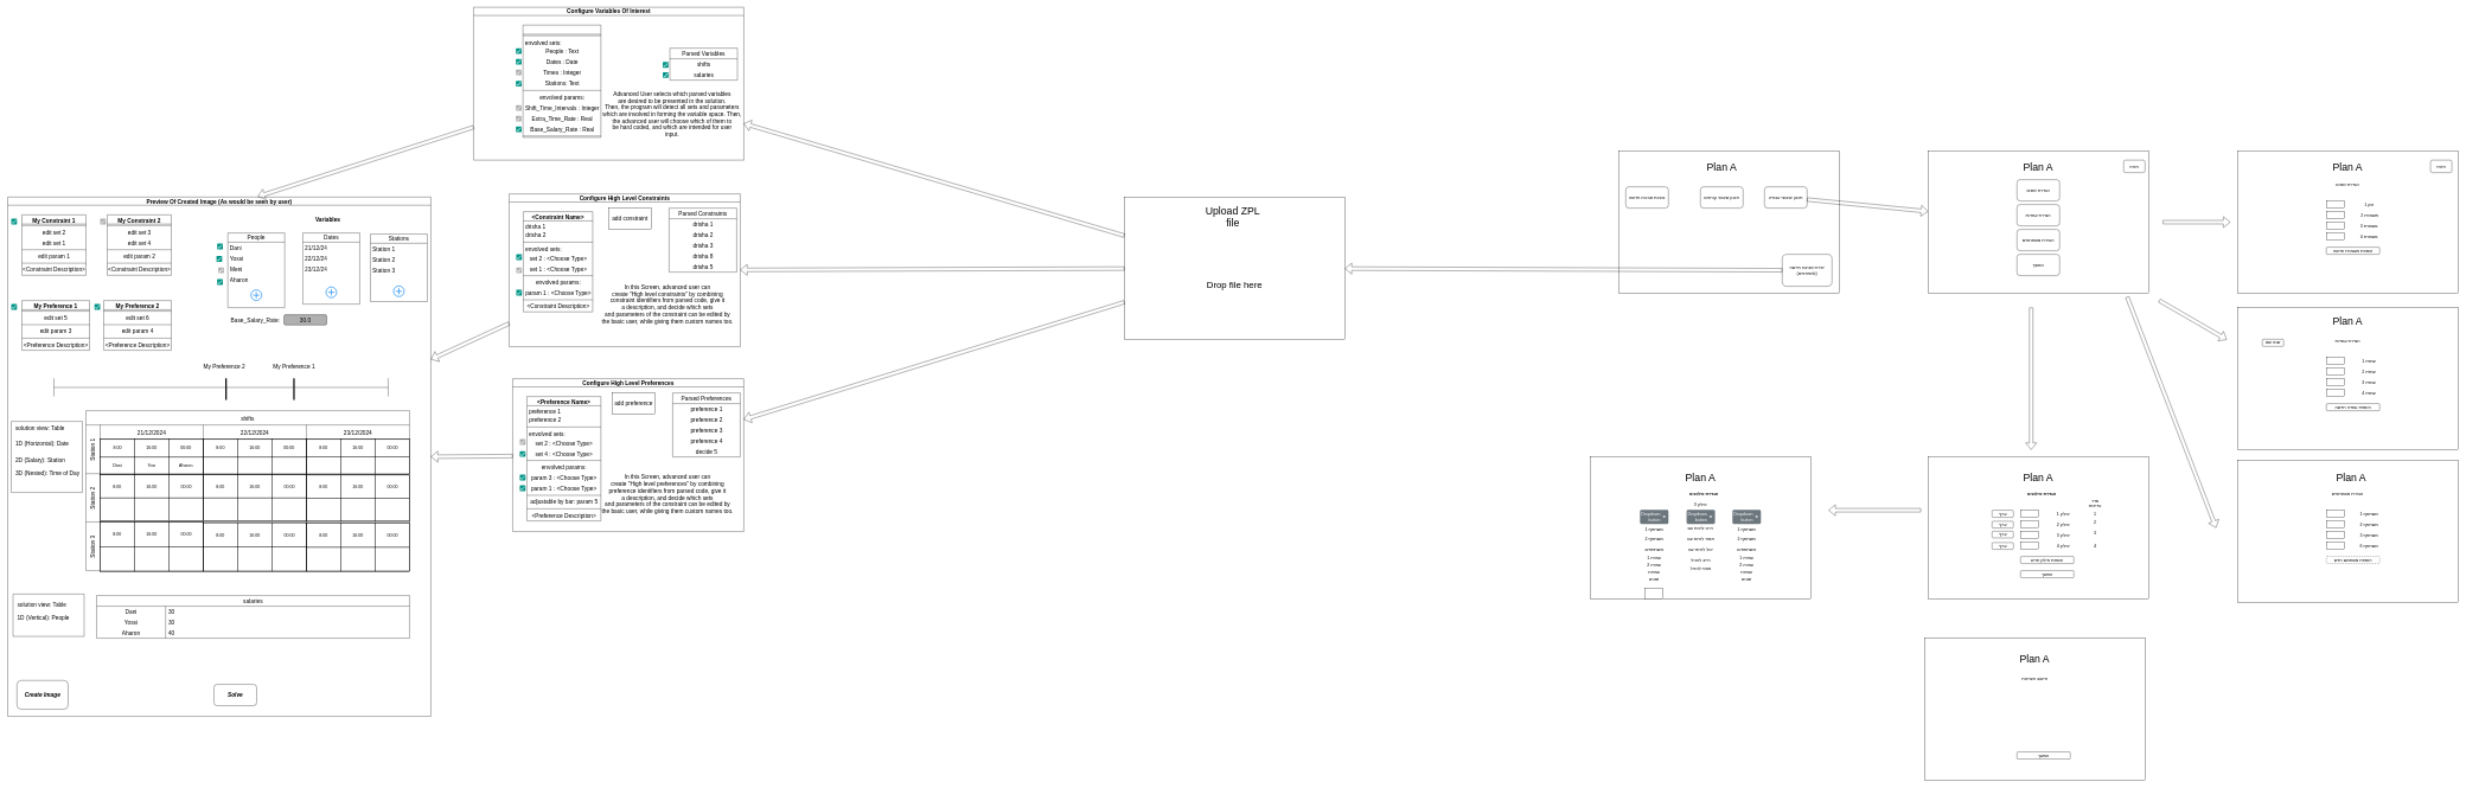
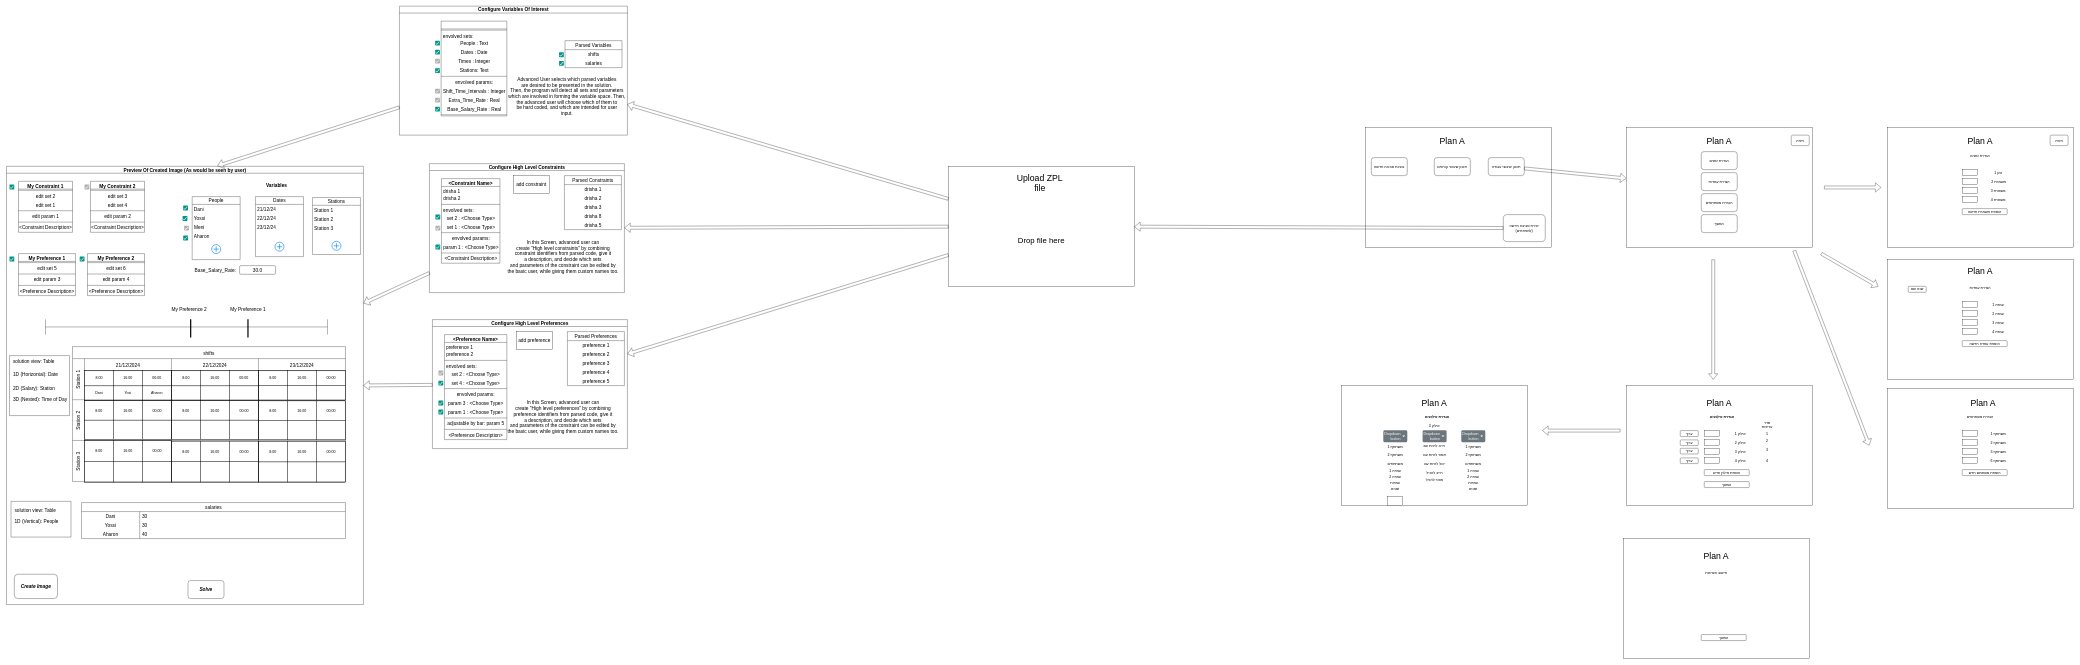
- <mxCell id="246" value="30.0" style="rounded=1;whiteSpace=wrap;html=1;fontSize=16;fillColor=#b0b0b0;" vertex="1" parent="174"><mxGeometry x="777" y="331" width="120" height="29" as="geometry" /></mxCell>
+ <mxCell id="246" value="30.0" style="rounded=1;whiteSpace=wrap;html=1;fontSize=16;" vertex="1" parent="174"><mxGeometry x="777" y="331" width="120" height="29" as="geometry" /></mxCell>
- <mxCell id="151" value="decide 5" style="text;html=1;align=center;verticalAlign=middle;resizable=0;points=[];autosize=1;strokeColor=none;fillColor=none;fontSize=16;" vertex="1" parent="146"><mxGeometry y="150" width="190" height="30" as="geometry" /></mxCell>
+ <mxCell id="151" value="preference 5" style="text;html=1;align=center;verticalAlign=middle;resizable=0;points=[];autosize=1;strokeColor=none;fillColor=none;fontSize=16;" vertex="1" parent="146"><mxGeometry y="150" width="190" height="30" as="geometry" /></mxCell>
- <mxCell id="48" value="הוספת משתמש חדש" style="rounded=1;whiteSpace=wrap;html=1;dashed=1;" vertex="1" parent="1"><mxGeometry x="6540" y="1565" width="150" height="20" as="geometry" /></mxCell>
+ <mxCell id="48" value="הוספת משתמש חדש" style="rounded=1;whiteSpace=wrap;html=1;" vertex="1" parent="1"><mxGeometry x="6540" y="1565" width="150" height="20" as="geometry" /></mxCell>
- <mxCell id="221" value="&lt;b&gt;&lt;i&gt;Solve&lt;/i&gt;&lt;/b&gt;" style="rounded=1;whiteSpace=wrap;html=1;fontSize=16;" vertex="1" parent="174"><mxGeometry x="580" y="1371" width="120" height="60" as="geometry" /></mxCell>
+ <mxCell id="221" value="&lt;b&gt;&lt;i&gt;Solve&lt;/i&gt;&lt;/b&gt;" style="rounded=1;whiteSpace=wrap;html=1;fontSize=16;" vertex="1" parent="174"><mxGeometry x="605" y="1381" width="120" height="60" as="geometry" /></mxCell>
